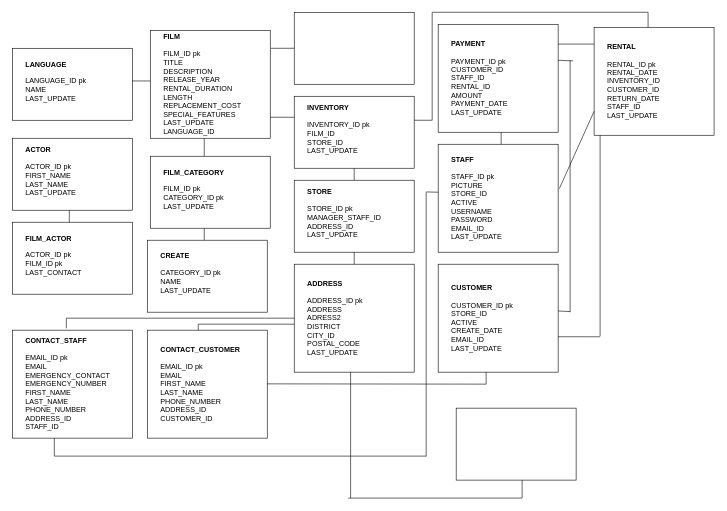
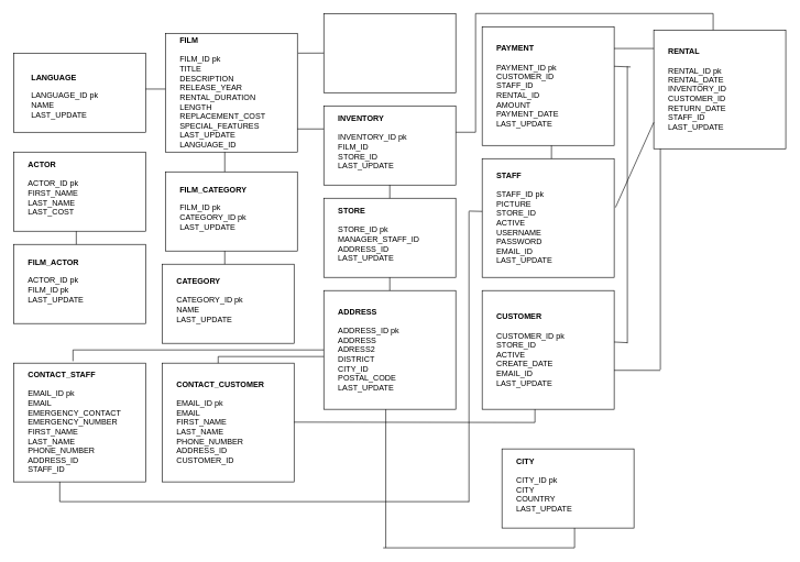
- <mxCell id="3" value="&lt;b&gt;LANGUAGE&lt;br&gt;&lt;br&gt;&lt;/b&gt;LANGUAGE_ID pk&lt;br&gt;NAME&lt;br&gt;LAST_UPDATE" style="text;html=1;strokeColor=none;fillColor=none;align=left;verticalAlign=middle;whiteSpace=wrap;rounded=0;" vertex="1" parent="1"><mxGeometry x="40" y="90" width="150" height="90" as="geometry" /></mxCell>
+ <mxCell id="3" value="&lt;b&gt;LANGUAGE&lt;br&gt;&lt;br&gt;&lt;/b&gt;LANGUAGE_ID pk&lt;br&gt;NAME&lt;br&gt;LAST_UPDATE" style="text;html=1;strokeColor=none;fillColor=none;align=left;verticalAlign=middle;whiteSpace=wrap;rounded=0;" vertex="1" parent="1"><mxGeometry x="45" y="100" width="150" height="90" as="geometry" /></mxCell>
- <mxCell id="8" value="&lt;b&gt;ACTOR&lt;br&gt;&lt;br&gt;&lt;/b&gt;ACTOR_ID pk&lt;br&gt;FIRST_NAME&lt;br&gt;LAST_NAME&lt;br&gt;LAST_UPDATE" style="text;html=1;strokeColor=none;fillColor=none;align=left;verticalAlign=middle;whiteSpace=wrap;rounded=0;" vertex="1" parent="1"><mxGeometry x="40" y="240" width="150" height="90" as="geometry" /></mxCell>
+ <mxCell id="8" value="&lt;b&gt;ACTOR&lt;br&gt;&lt;br&gt;&lt;/b&gt;ACTOR_ID pk&lt;br&gt;FIRST_NAME&lt;br&gt;LAST_NAME&lt;br&gt;LAST_COST" style="text;html=1;strokeColor=none;fillColor=none;align=left;verticalAlign=middle;whiteSpace=wrap;rounded=0;" vertex="1" parent="1"><mxGeometry x="40" y="240" width="150" height="90" as="geometry" /></mxCell>
- <mxCell id="10" value="&lt;b&gt;FILM_ACTOR&lt;br&gt;&lt;br&gt;&lt;/b&gt;ACTOR_ID pk&lt;br&gt;FILM_ID pk&lt;br&gt;LAST_CONTACT" style="text;html=1;strokeColor=none;fillColor=none;align=left;verticalAlign=middle;whiteSpace=wrap;rounded=0;" vertex="1" parent="1"><mxGeometry x="40" y="380" width="150" height="90" as="geometry" /></mxCell>
+ <mxCell id="10" value="&lt;b&gt;FILM_ACTOR&lt;br&gt;&lt;br&gt;&lt;/b&gt;ACTOR_ID pk&lt;br&gt;FILM_ID pk&lt;br&gt;LAST_UPDATE" style="text;html=1;strokeColor=none;fillColor=none;align=left;verticalAlign=middle;whiteSpace=wrap;rounded=0;" vertex="1" parent="1"><mxGeometry x="40" y="380" width="150" height="90" as="geometry" /></mxCell>
- <mxCell id="12" value="&lt;b&gt;CREATE&lt;br&gt;&lt;br&gt;&lt;/b&gt;CATEGORY_ID pk&lt;br&gt;NAME&lt;br&gt;LAST_UPDATE" style="text;html=1;strokeColor=none;fillColor=none;align=left;verticalAlign=middle;whiteSpace=wrap;rounded=0;" vertex="1" parent="1"><mxGeometry x="265" y="410" width="150" height="90" as="geometry" /></mxCell>
+ <mxCell id="12" value="&lt;b&gt;CATEGORY&lt;br&gt;&lt;br&gt;&lt;/b&gt;CATEGORY_ID pk&lt;br&gt;NAME&lt;br&gt;LAST_UPDATE" style="text;html=1;strokeColor=none;fillColor=none;align=left;verticalAlign=middle;whiteSpace=wrap;rounded=0;" vertex="1" parent="1"><mxGeometry x="265" y="410" width="150" height="90" as="geometry" /></mxCell>
+ <mxCell id="66" value="&lt;b&gt;CITY&lt;br&gt;&lt;br&gt;&lt;/b&gt;CITY_ID pk&lt;br&gt;CITY&lt;br&gt;COUNTRY&lt;br&gt;LAST_UPDATE" style="text;html=1;strokeColor=none;fillColor=none;align=left;verticalAlign=middle;whiteSpace=wrap;rounded=0;" vertex="1" parent="1"><mxGeometry x="780" y="690" width="150" height="90" as="geometry" /></mxCell>
